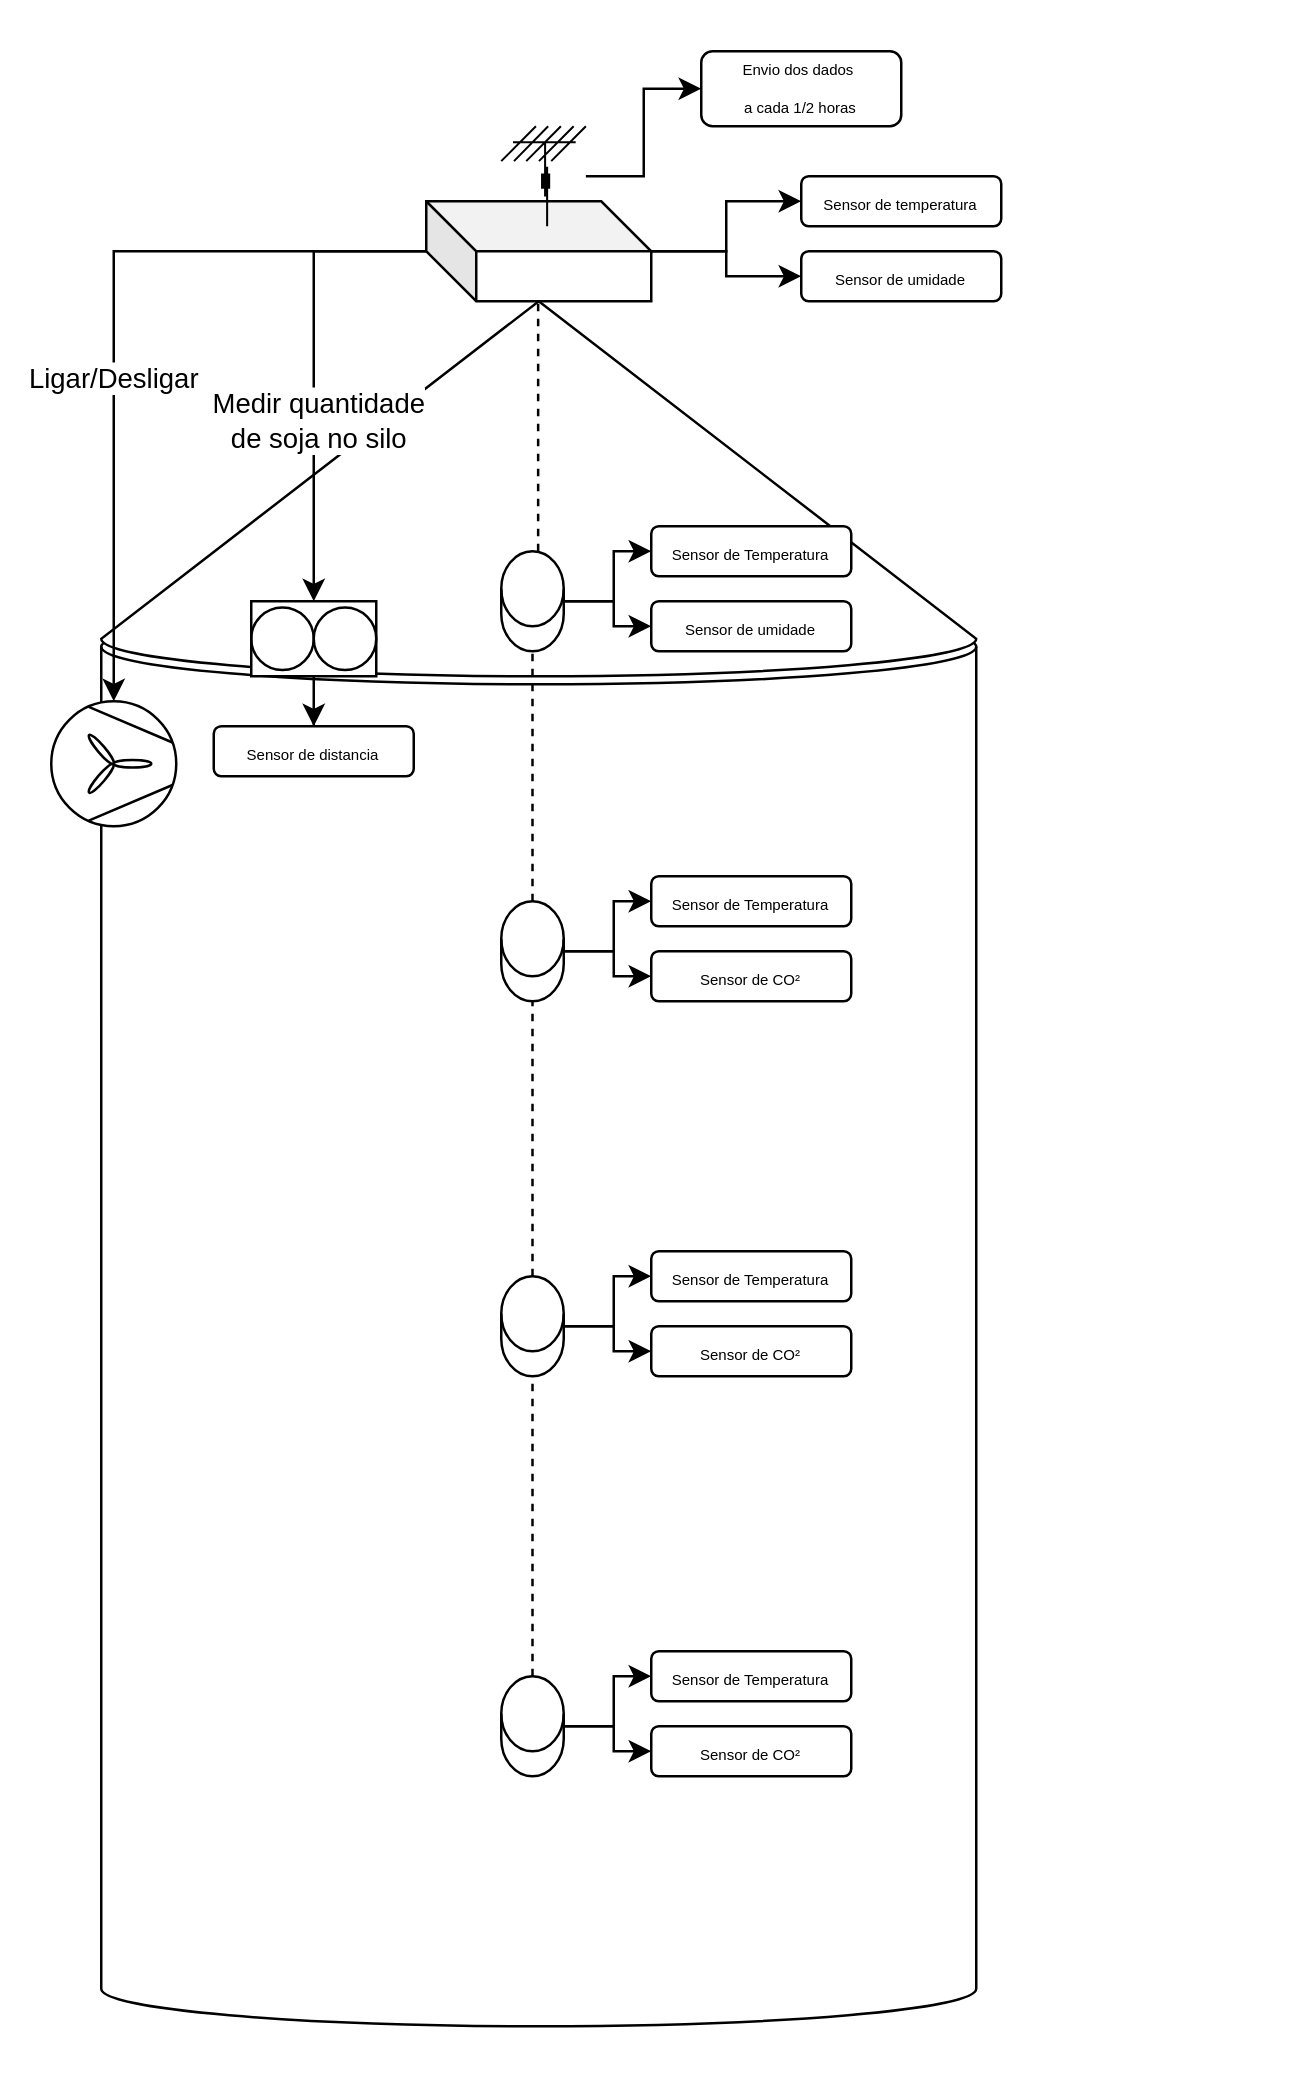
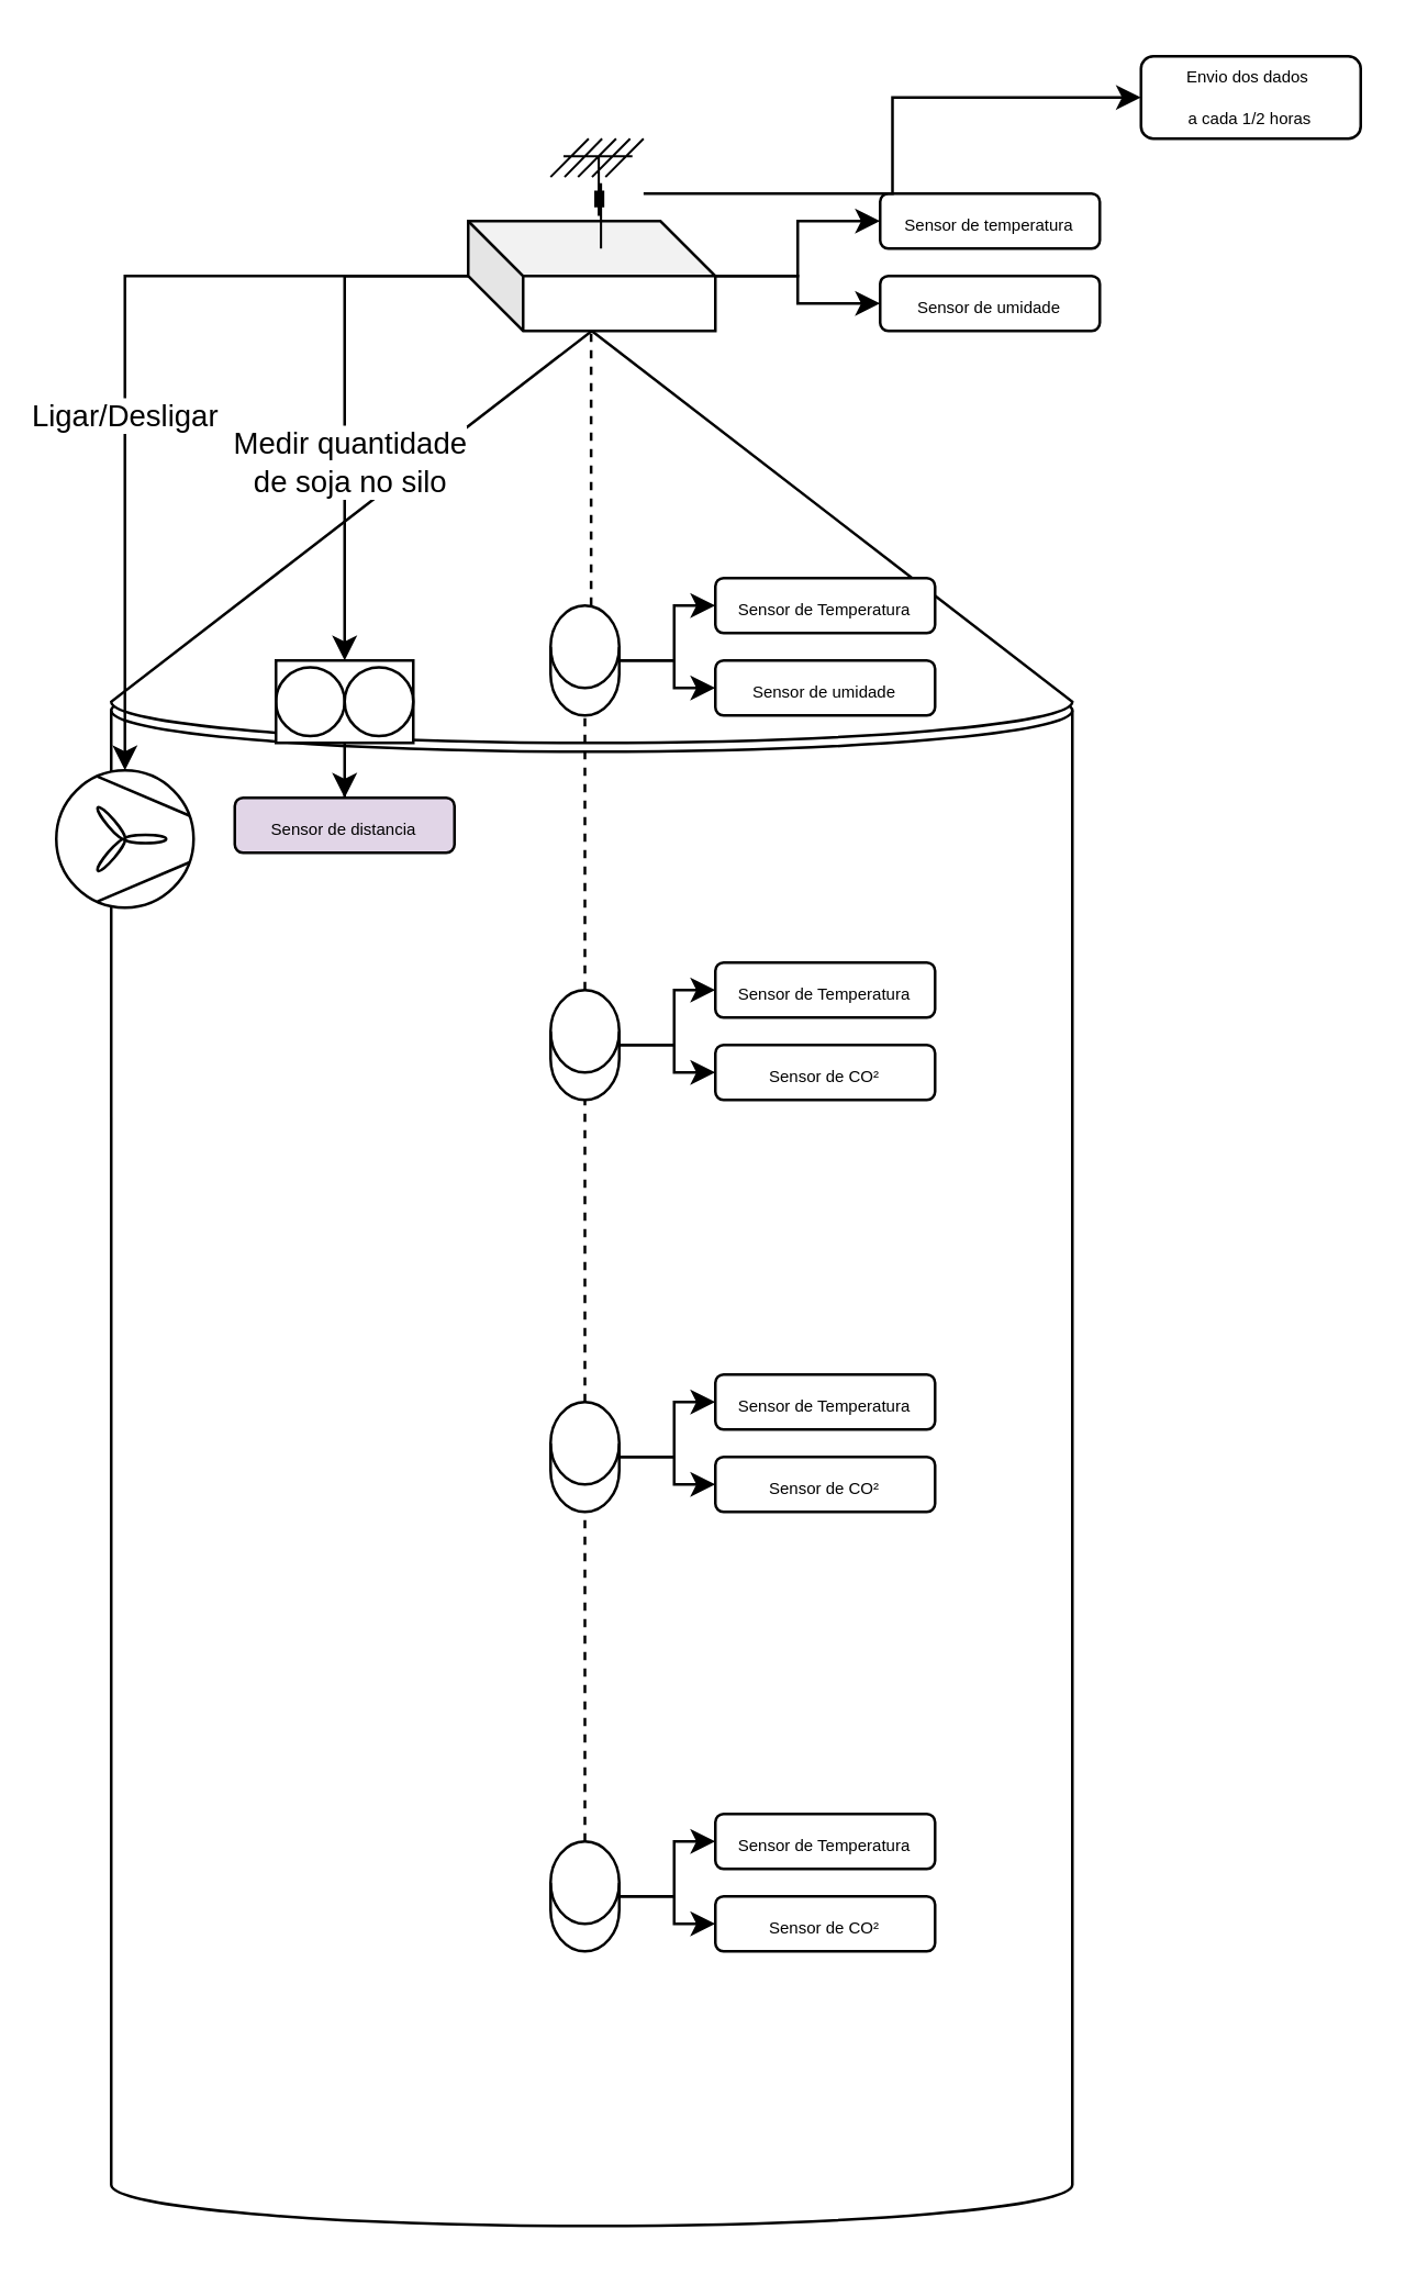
- <mxCell id="47" value="&lt;font style=&quot;font-size: 6px;&quot;&gt;Envio dos dados&amp;nbsp;&lt;/font&gt;&lt;div&gt;&lt;font style=&quot;font-size: 6px;&quot;&gt;a cada 1/2 horas&lt;/font&gt;&lt;/div&gt;" style="rounded=1;whiteSpace=wrap;html=1;spacingTop=-5;" parent="1" vertex="1"><mxGeometry x="280" y="20" width="80" height="30" as="geometry" /></mxCell>
+ <mxCell id="47" value="&lt;font style=&quot;font-size: 6px;&quot;&gt;Envio dos dados&amp;nbsp;&lt;/font&gt;&lt;div&gt;&lt;font style=&quot;font-size: 6px;&quot;&gt;a cada 1/2 horas&lt;/font&gt;&lt;/div&gt;" style="rounded=1;whiteSpace=wrap;html=1;spacingTop=-5;" parent="1" vertex="1"><mxGeometry x="415" y="20" width="80" height="30" as="geometry" /></mxCell>
- <mxCell id="28" value="&lt;font style=&quot;font-size: 6px;&quot;&gt;Sensor de distancia&lt;/font&gt;" style="rounded=1;whiteSpace=wrap;html=1;" parent="2" vertex="1"><mxGeometry x="45" y="170" width="80" height="20" as="geometry" /></mxCell>
+ <mxCell id="28" value="&lt;font style=&quot;font-size: 6px;&quot;&gt;Sensor de distancia&lt;/font&gt;" style="rounded=1;whiteSpace=wrap;html=1;fillColor=#e1d5e7;" parent="2" vertex="1"><mxGeometry x="45" y="170" width="80" height="20" as="geometry" /></mxCell>
